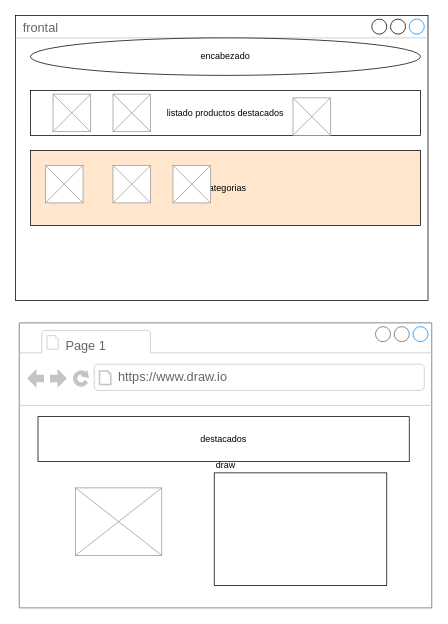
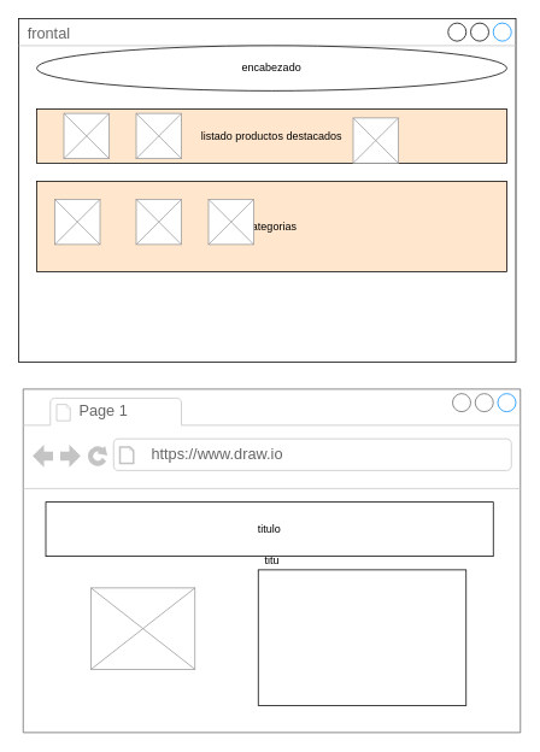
- <mxCell id="4" value="listado productos destacados" style="rounded=0;whiteSpace=wrap;html=1;" vertex="1" parent="1"><mxGeometry x="40" y="120" width="520" height="60" as="geometry" /></mxCell>
+ <mxCell id="4" value="listado productos destacados" style="rounded=0;whiteSpace=wrap;html=1;fillColor=#ffe6cc;" vertex="1" parent="1"><mxGeometry x="40" y="120" width="520" height="60" as="geometry" /></mxCell>
- <mxCell id="13" value="Page 1" style="strokeWidth=1;shadow=0;dashed=0;align=center;html=1;shape=mxgraph.mockup.containers.anchor;fontSize=17;fontColor=#666666;align=left;" vertex="1" parent="12"><mxGeometry x="60" y="12" width="110" height="40" as="geometry" /></mxCell>
+ <mxCell id="13" value="Page 1" style="strokeWidth=1;shadow=0;dashed=0;align=center;html=1;shape=mxgraph.mockup.containers.anchor;fontSize=17;fontColor=#666666;align=left;" vertex="1" parent="12"><mxGeometry x="60" y="12" width="110" height="26" as="geometry" /></mxCell>
- <mxCell id="14" value="https://www.draw.io" style="strokeWidth=1;shadow=0;dashed=0;align=center;html=1;shape=mxgraph.mockup.containers.anchor;rSize=0;fontSize=17;fontColor=#666666;align=left;" vertex="1" parent="12"><mxGeometry x="130" y="60" width="250" height="26" as="geometry" /></mxCell>
+ <mxCell id="14" value="https://www.draw.io" style="strokeWidth=1;shadow=0;dashed=0;align=center;html=1;shape=mxgraph.mockup.containers.anchor;rSize=0;fontSize=17;fontColor=#666666;align=left;" vertex="1" parent="12"><mxGeometry x="140" y="60" width="250" height="26" as="geometry" /></mxCell>
- <mxCell id="16" value="destacados" style="rounded=0;whiteSpace=wrap;html=1;" vertex="1" parent="12"><mxGeometry x="25" y="125" width="495" height="60" as="geometry" /></mxCell>
+ <mxCell id="16" value="titulo" style="rounded=0;whiteSpace=wrap;html=1;" vertex="1" parent="12"><mxGeometry x="25" y="125" width="495" height="60" as="geometry" /></mxCell>
- <mxCell id="12" value="draw" style="strokeWidth=1;shadow=0;dashed=0;align=center;html=1;shape=mxgraph.mockup.containers.browserWindow;rSize=0;strokeColor=#666666;strokeColor2=#008cff;strokeColor3=#c4c4c4;mainText=,;recursiveResize=0;" vertex="1" parent="1"><mxGeometry x="25" y="430" width="550" height="380" as="geometry" /></mxCell>
+ <mxCell id="12" value="titu" style="strokeWidth=1;shadow=0;dashed=0;align=center;html=1;shape=mxgraph.mockup.containers.browserWindow;rSize=0;strokeColor=#666666;strokeColor2=#008cff;strokeColor3=#c4c4c4;mainText=,;recursiveResize=0;" vertex="1" parent="1"><mxGeometry x="25" y="430" width="550" height="380" as="geometry" /></mxCell>
